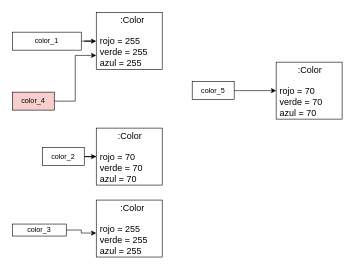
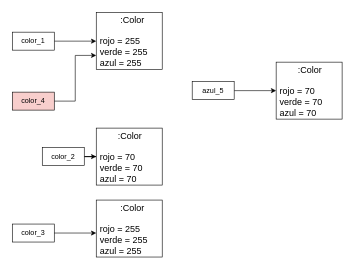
- <mxCell id="3" value="color_1" style="rounded=0;whiteSpace=wrap;html=1;" vertex="1" parent="1"><mxGeometry x="20" y="53" width="115" height="30" as="geometry" /></mxCell>
+ <mxCell id="3" value="color_1" style="rounded=0;whiteSpace=wrap;html=1;" vertex="1" parent="1"><mxGeometry x="20" y="53" width="70" height="30" as="geometry" /></mxCell>
- <mxCell id="14" value="color_5" style="rounded=0;whiteSpace=wrap;html=1;" vertex="1" parent="1"><mxGeometry x="320" y="135.5" width="70" height="30" as="geometry" /></mxCell>
+ <mxCell id="14" value="azul_5" style="rounded=0;whiteSpace=wrap;html=1;" vertex="1" parent="1"><mxGeometry x="320" y="135.5" width="70" height="30" as="geometry" /></mxCell>
- <mxCell id="6" value="color_3" style="rounded=0;whiteSpace=wrap;html=1;" vertex="1" parent="1"><mxGeometry x="20" y="373" width="90" height="20" as="geometry" /></mxCell>
+ <mxCell id="6" value="color_3" style="rounded=0;whiteSpace=wrap;html=1;" vertex="1" parent="1"><mxGeometry x="20" y="373" width="70" height="30" as="geometry" /></mxCell>
